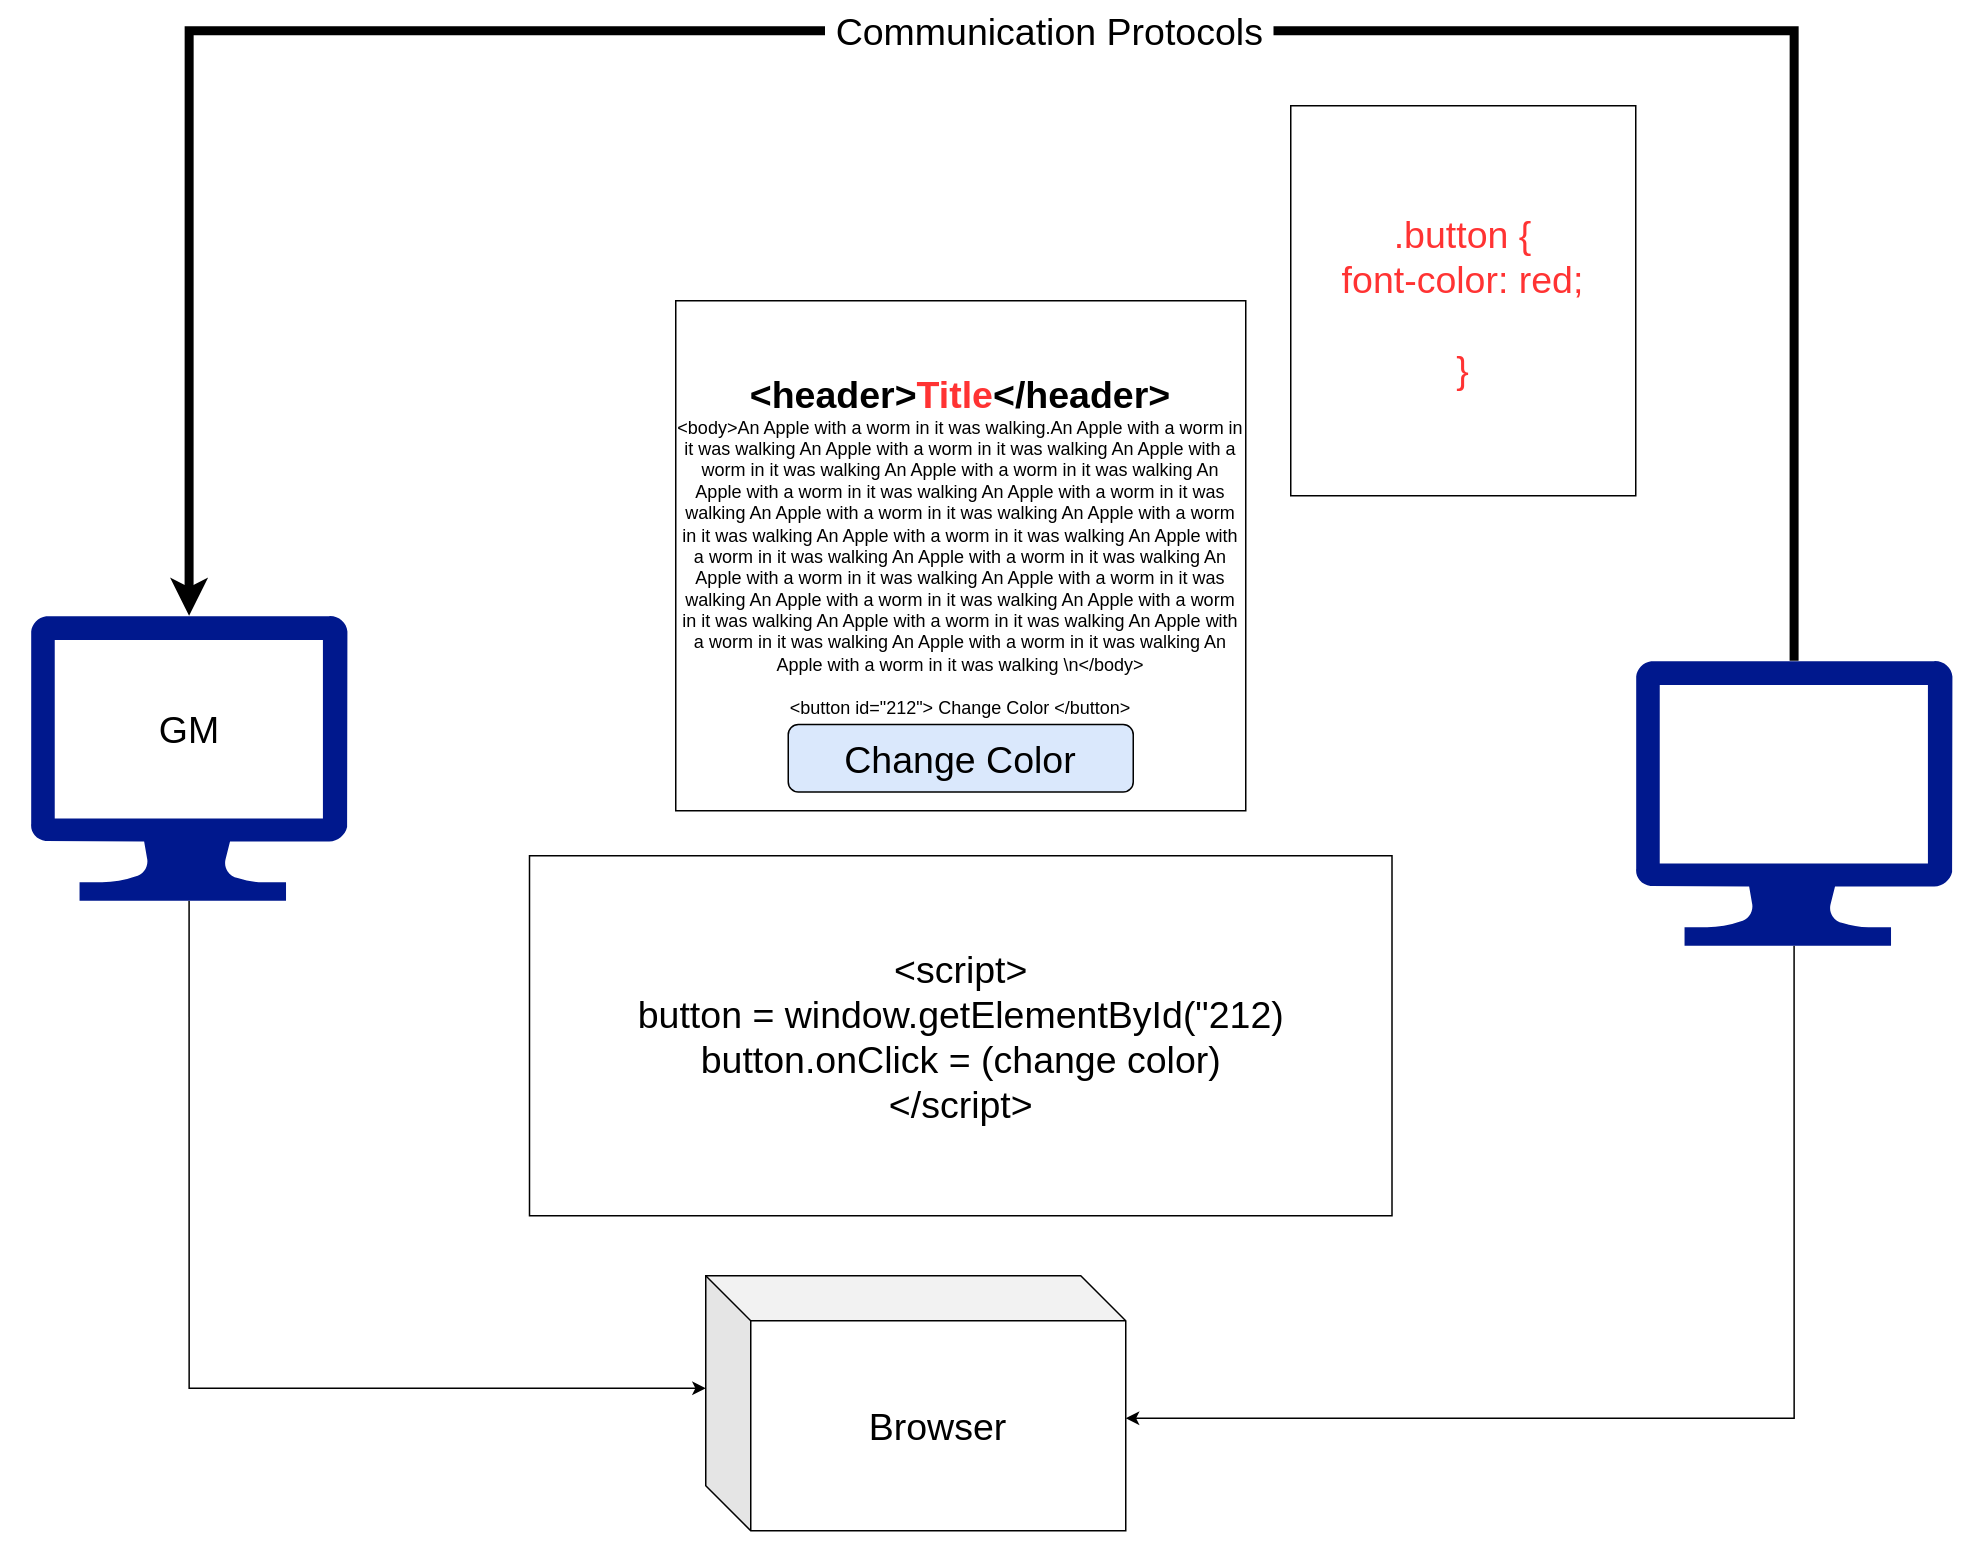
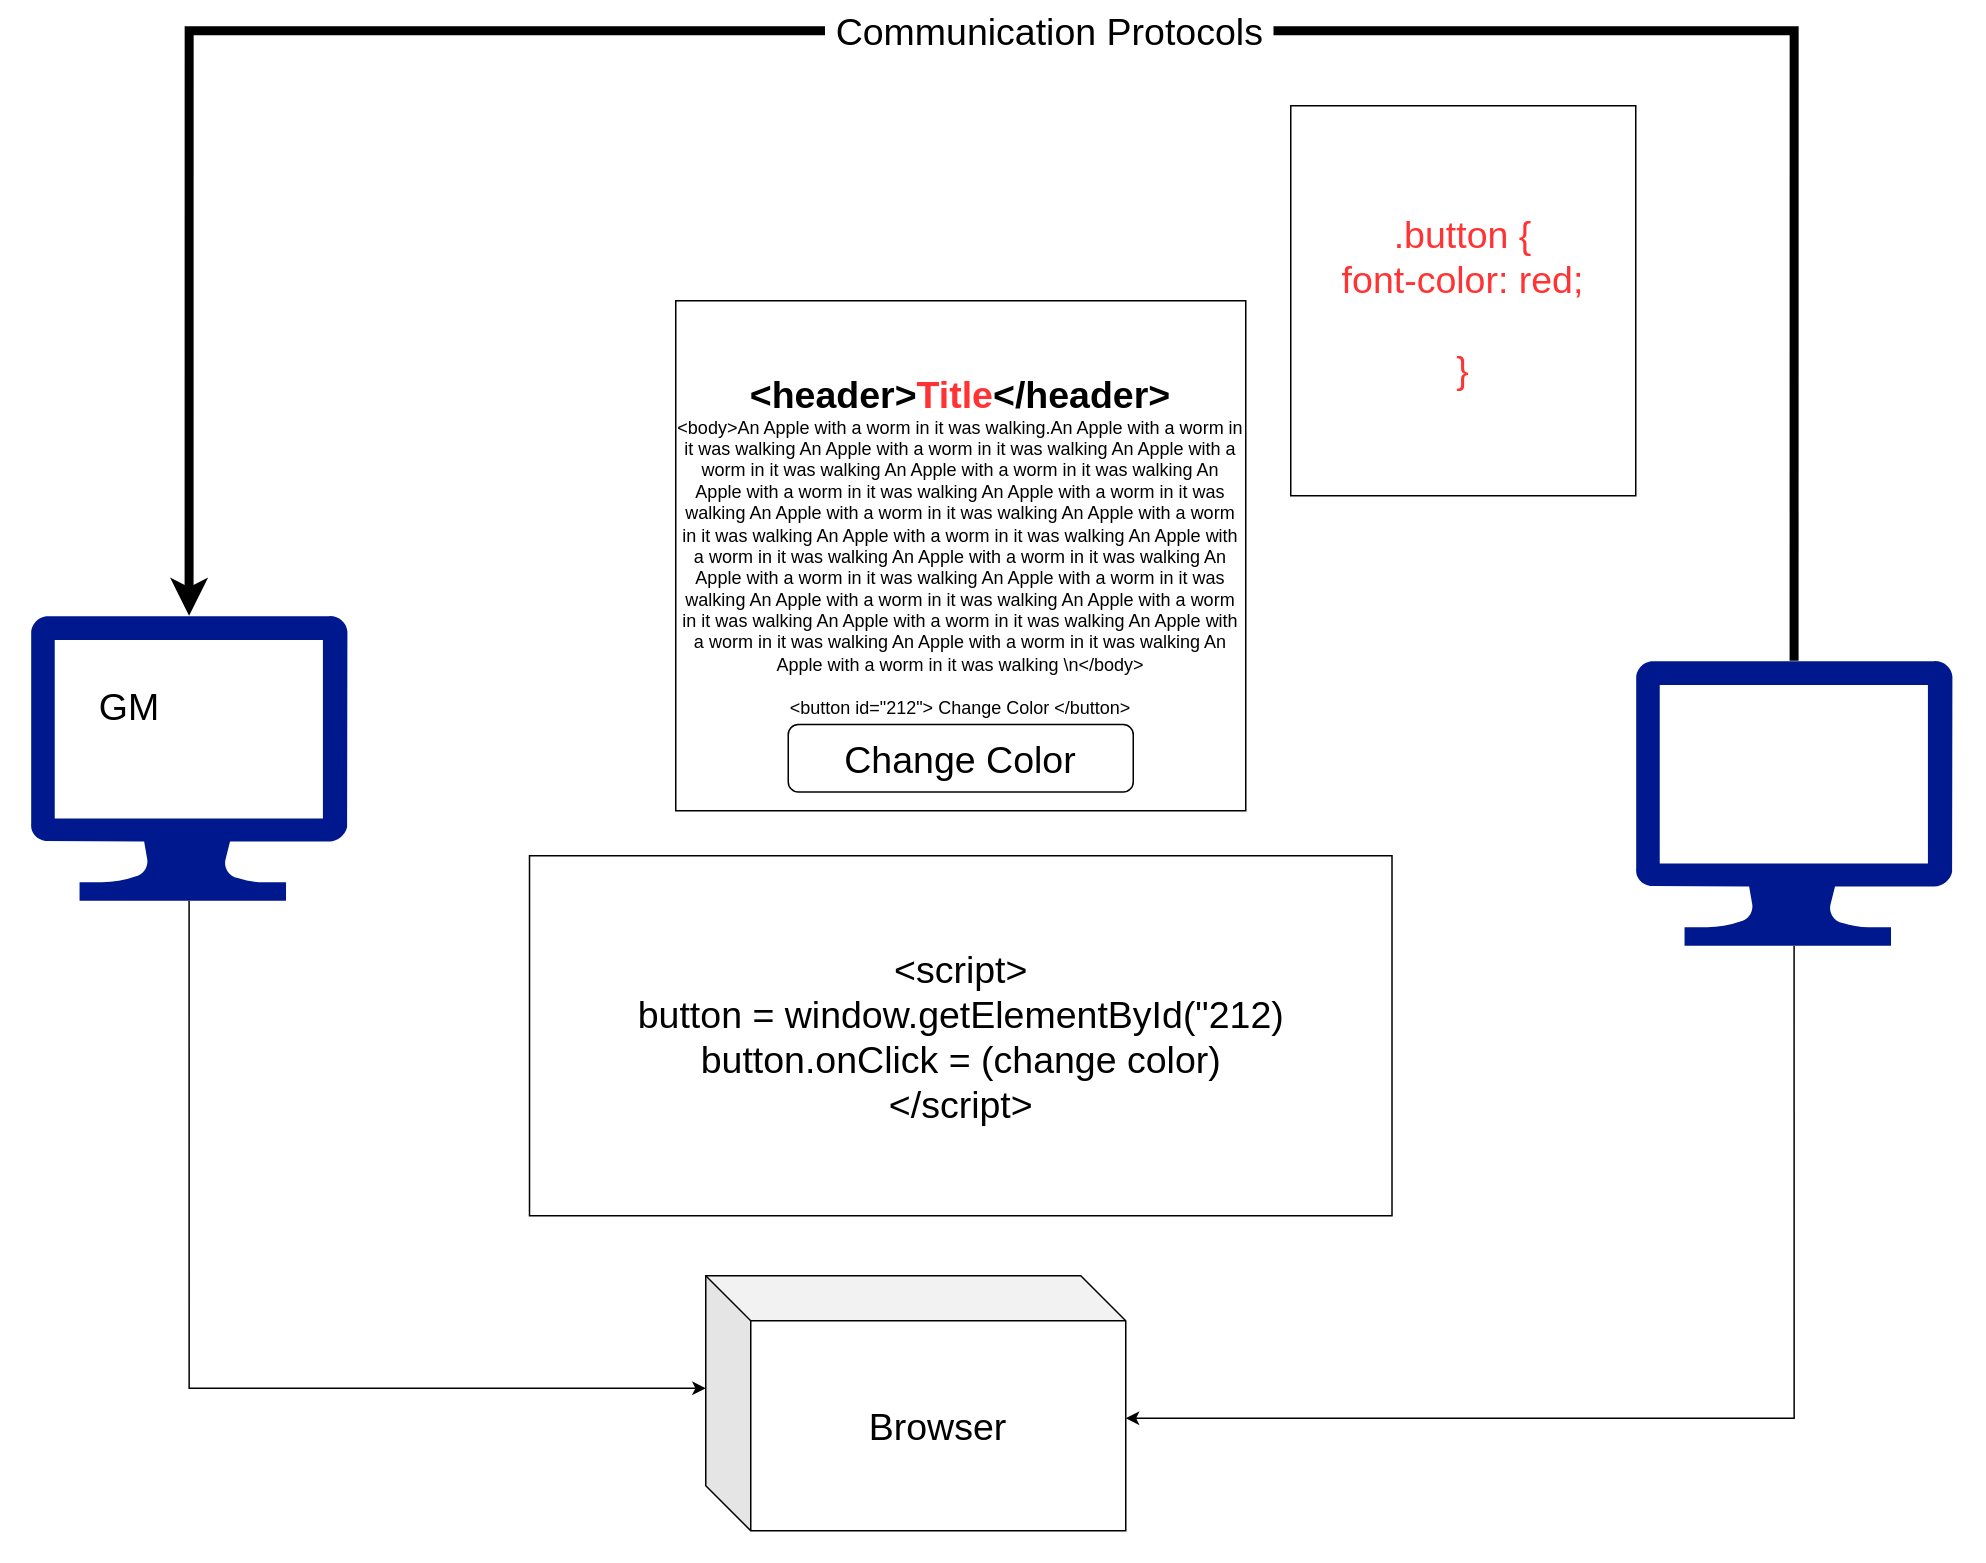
- <mxCell id="13" value="GM" style="text;html=1;strokeColor=none;fillColor=none;align=center;verticalAlign=middle;whiteSpace=wrap;rounded=0;fontSize=25;fontColor=#000000;" vertex="1" parent="1"><mxGeometry x="95.56" y="470" width="60" height="30" as="geometry" /></mxCell>
+ <mxCell id="13" value="GM" style="text;html=1;strokeColor=none;fillColor=none;align=center;verticalAlign=middle;whiteSpace=wrap;rounded=0;fontSize=25;fontColor=#000000;" vertex="1" parent="1"><mxGeometry x="55.56" y="455" width="60" height="30" as="geometry" /></mxCell>
- <mxCell id="10" value="&lt;font color=&quot;#000000&quot;&gt;Change Color&lt;/font&gt;" style="rounded=1;whiteSpace=wrap;html=1;fontSize=25;fontColor=#FF3333;fillColor=#dae8fc;" vertex="1" parent="1"><mxGeometry x="525" y="482.5" width="230" height="45" as="geometry" /></mxCell>
+ <mxCell id="10" value="&lt;font color=&quot;#000000&quot;&gt;Change Color&lt;/font&gt;" style="rounded=1;whiteSpace=wrap;html=1;fontSize=25;fontColor=#FF3333;" vertex="1" parent="1"><mxGeometry x="525" y="482.5" width="230" height="45" as="geometry" /></mxCell>
